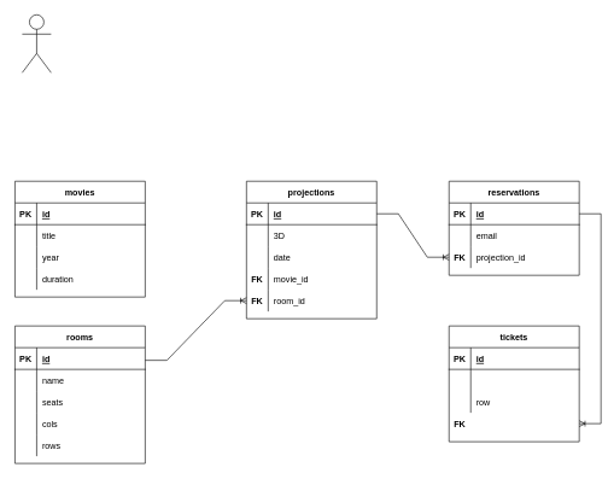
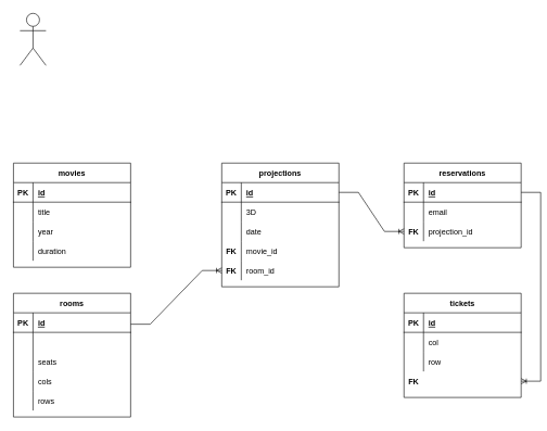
- <mxCell id="48" value="name" style="shape=partialRectangle;connectable=0;fillColor=none;top=0;left=0;bottom=0;right=0;align=left;spacingLeft=6;overflow=hidden;shadow=0;" vertex="1" parent="46"><mxGeometry x="30" width="150" height="30" as="geometry"><mxRectangle width="150" height="30" as="alternateBounds" /></mxGeometry></mxCell>
+ <mxCell id="64" value="col" style="shape=partialRectangle;connectable=0;fillColor=none;top=0;left=0;bottom=0;right=0;align=left;spacingLeft=6;overflow=hidden;" vertex="1" parent="62"><mxGeometry x="30" width="150" height="30" as="geometry"><mxRectangle width="150" height="30" as="alternateBounds" /></mxGeometry></mxCell>
